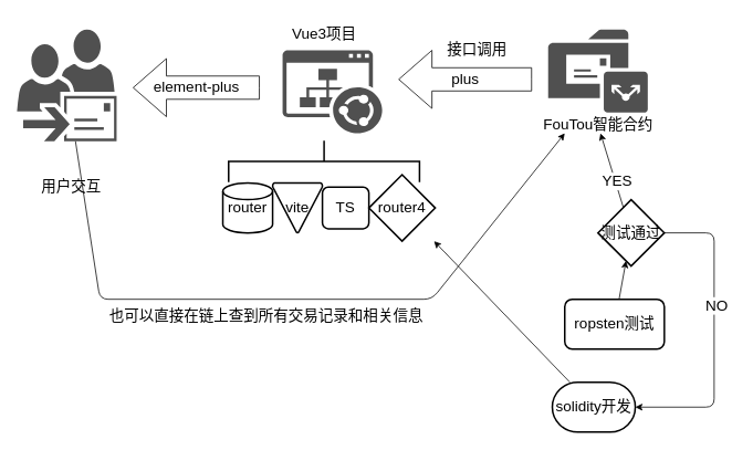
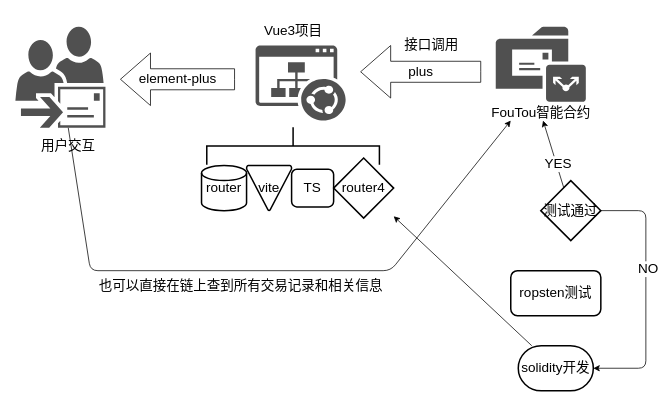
- <mxCell id="25" value="用户交互" style="text;html=1;align=center;verticalAlign=middle;resizable=0;points=[];autosize=1;strokeColor=none;fillColor=none;fontSize=18;" vertex="1" parent="1"><mxGeometry x="35" y="204" width="100" height="40" as="geometry" /></mxCell>
+ <mxCell id="25" value="用户交互" style="text;html=1;align=center;verticalAlign=middle;resizable=0;points=[];autosize=1;strokeColor=none;fillColor=none;fontSize=18;" vertex="1" parent="1"><mxGeometry x="40" y="174" width="100" height="40" as="geometry" /></mxCell>
- <mxCell id="8" value="" style="edgeStyle=none;html=1;fontSize=18;" edge="1" parent="1" source="9" target="14"><mxGeometry relative="1" as="geometry" /></mxCell>
- <mxCell id="7" value="solidity开发" style="strokeWidth=2;html=1;shape=mxgraph.flowchart.terminator;whiteSpace=wrap;fontSize=18;" vertex="1" parent="1"><mxGeometry x="665" y="460" width="100" height="60" as="geometry" /></mxCell>
+ <mxCell id="7" value="solidity开发" style="strokeWidth=2;html=1;shape=mxgraph.flowchart.terminator;whiteSpace=wrap;fontSize=18;" vertex="1" parent="1"><mxGeometry x="690" y="460" width="100" height="60" as="geometry" /></mxCell>
